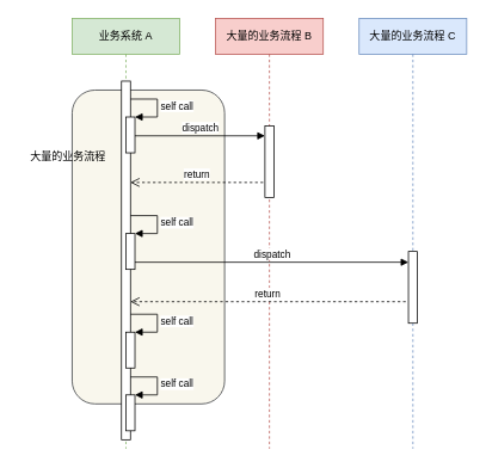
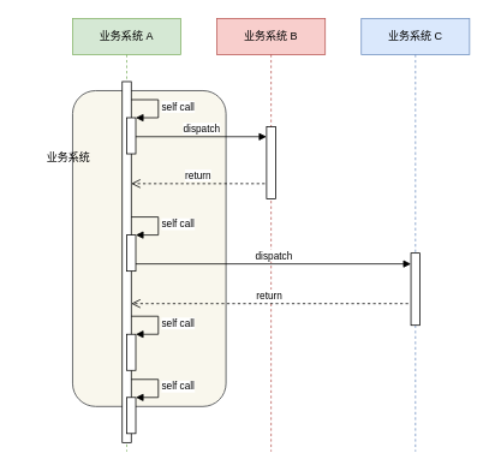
- <mxCell id="13" value="大量的业务流程 B" style="shape=umlLifeline;perimeter=lifelinePerimeter;whiteSpace=wrap;html=1;container=1;collapsible=0;recursiveResize=0;outlineConnect=0;fillColor=#f8cecc;strokeColor=#b85450;" parent="1" vertex="1"><mxGeometry x="240" y="20" width="120" height="480" as="geometry" /></mxCell>
+ <mxCell id="13" value="业务系统 B" style="shape=umlLifeline;perimeter=lifelinePerimeter;whiteSpace=wrap;html=1;container=1;collapsible=0;recursiveResize=0;outlineConnect=0;fillColor=#f8cecc;strokeColor=#b85450;" parent="1" vertex="1"><mxGeometry x="240" y="20" width="120" height="480" as="geometry" /></mxCell>
- <mxCell id="15" value="大量的业务流程 C" style="shape=umlLifeline;perimeter=lifelinePerimeter;whiteSpace=wrap;html=1;container=1;collapsible=0;recursiveResize=0;outlineConnect=0;fillColor=#dae8fc;strokeColor=#6c8ebf;" parent="1" vertex="1"><mxGeometry x="400" y="20" width="120" height="480" as="geometry" /></mxCell>
+ <mxCell id="15" value="业务系统 C" style="shape=umlLifeline;perimeter=lifelinePerimeter;whiteSpace=wrap;html=1;container=1;collapsible=0;recursiveResize=0;outlineConnect=0;fillColor=#dae8fc;strokeColor=#6c8ebf;" parent="1" vertex="1"><mxGeometry x="400" y="20" width="120" height="480" as="geometry" /></mxCell>
- <mxCell id="21" value="大量的业务流程" style="text;html=1;align=center;verticalAlign=middle;resizable=0;points=[];autosize=1;strokeColor=none;fillColor=none;" parent="1" vertex="1"><mxGeometry x="20" y="160" width="110" height="30" as="geometry" /></mxCell>
+ <mxCell id="21" value="业务系统" style="text;html=1;align=center;verticalAlign=middle;resizable=0;points=[];autosize=1;strokeColor=none;fillColor=none;" parent="1" vertex="1"><mxGeometry x="20" y="160" width="110" height="30" as="geometry" /></mxCell>
